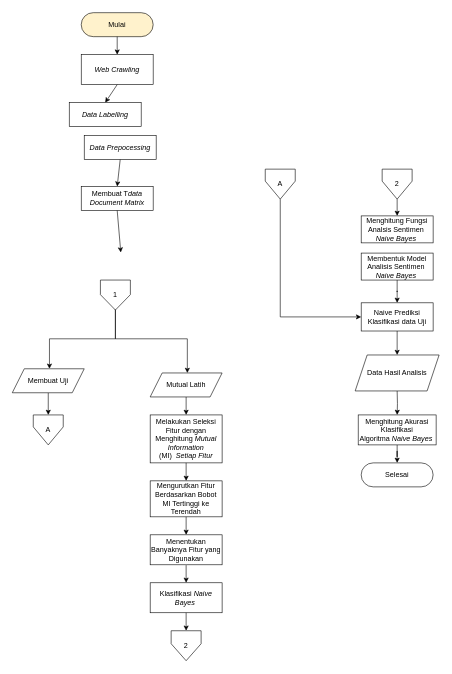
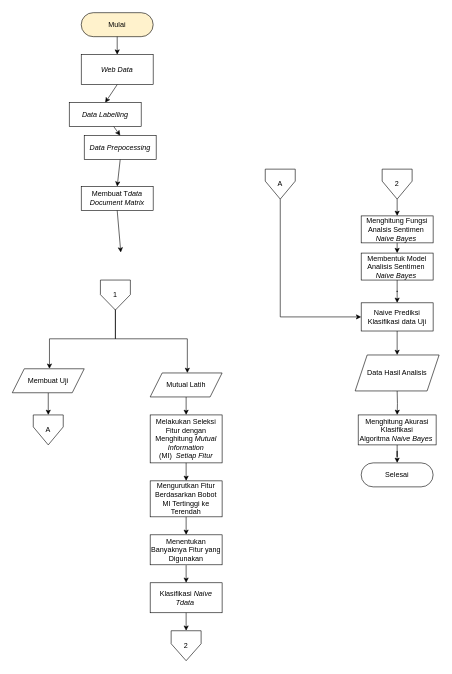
- <mxCell id="4" value="&lt;i&gt;&lt;span lang=&quot;EN-AU&quot;&gt;Web Crawling&lt;/span&gt;&lt;/i&gt;&lt;span lang=&quot;EN-AU&quot;&gt;&lt;/span&gt;" style="rounded=0;whiteSpace=wrap;html=1;" parent="1" vertex="1"><mxGeometry x="135" y="90" width="120" height="50" as="geometry" /></mxCell>
+ <mxCell id="4" value="&lt;i&gt;&lt;span lang=&quot;EN-AU&quot;&gt;Web Data&lt;/span&gt;&lt;/i&gt;&lt;span lang=&quot;EN-AU&quot;&gt;&lt;/span&gt;" style="rounded=0;whiteSpace=wrap;html=1;" parent="1" vertex="1"><mxGeometry x="135" y="90" width="120" height="50" as="geometry" /></mxCell>
+ <mxCell id="10" value="" style="endArrow=classic;html=1;rounded=0;entryX=0.5;entryY=0;entryDx=0;entryDy=0;" parent="1" source="6" target="9" edge="1"><mxGeometry width="50" height="50" relative="1" as="geometry"><mxPoint x="195" y="220" as="sourcePoint" /><mxPoint x="305" y="194" as="targetPoint" /></mxGeometry></mxCell>
+ <mxCell id="35" value="" style="endArrow=classic;html=1;rounded=0;entryX=0.5;entryY=0;entryDx=0;entryDy=0;" parent="1" source="31" target="34" edge="1"><mxGeometry width="50" height="50" relative="1" as="geometry"><mxPoint x="662" y="401" as="sourcePoint" /><mxPoint x="772" y="375" as="targetPoint" /></mxGeometry></mxCell>
- <mxCell id="25" value="Klasifikasi &lt;i&gt;Naive Bayes&amp;nbsp;&lt;/i&gt;" style="rounded=1;whiteSpace=wrap;html=1;fontSize=12;glass=0;strokeWidth=1;shadow=0;arcSize=0;" parent="1" vertex="1"><mxGeometry x="250" y="971" width="120" height="50" as="geometry" /></mxCell>
+ <mxCell id="25" value="Klasifikasi &lt;i&gt;Naive Tdata&amp;nbsp;&lt;/i&gt;" style="rounded=1;whiteSpace=wrap;html=1;fontSize=12;glass=0;strokeWidth=1;shadow=0;arcSize=0;" parent="1" vertex="1"><mxGeometry x="250" y="971" width="120" height="50" as="geometry" /></mxCell>
